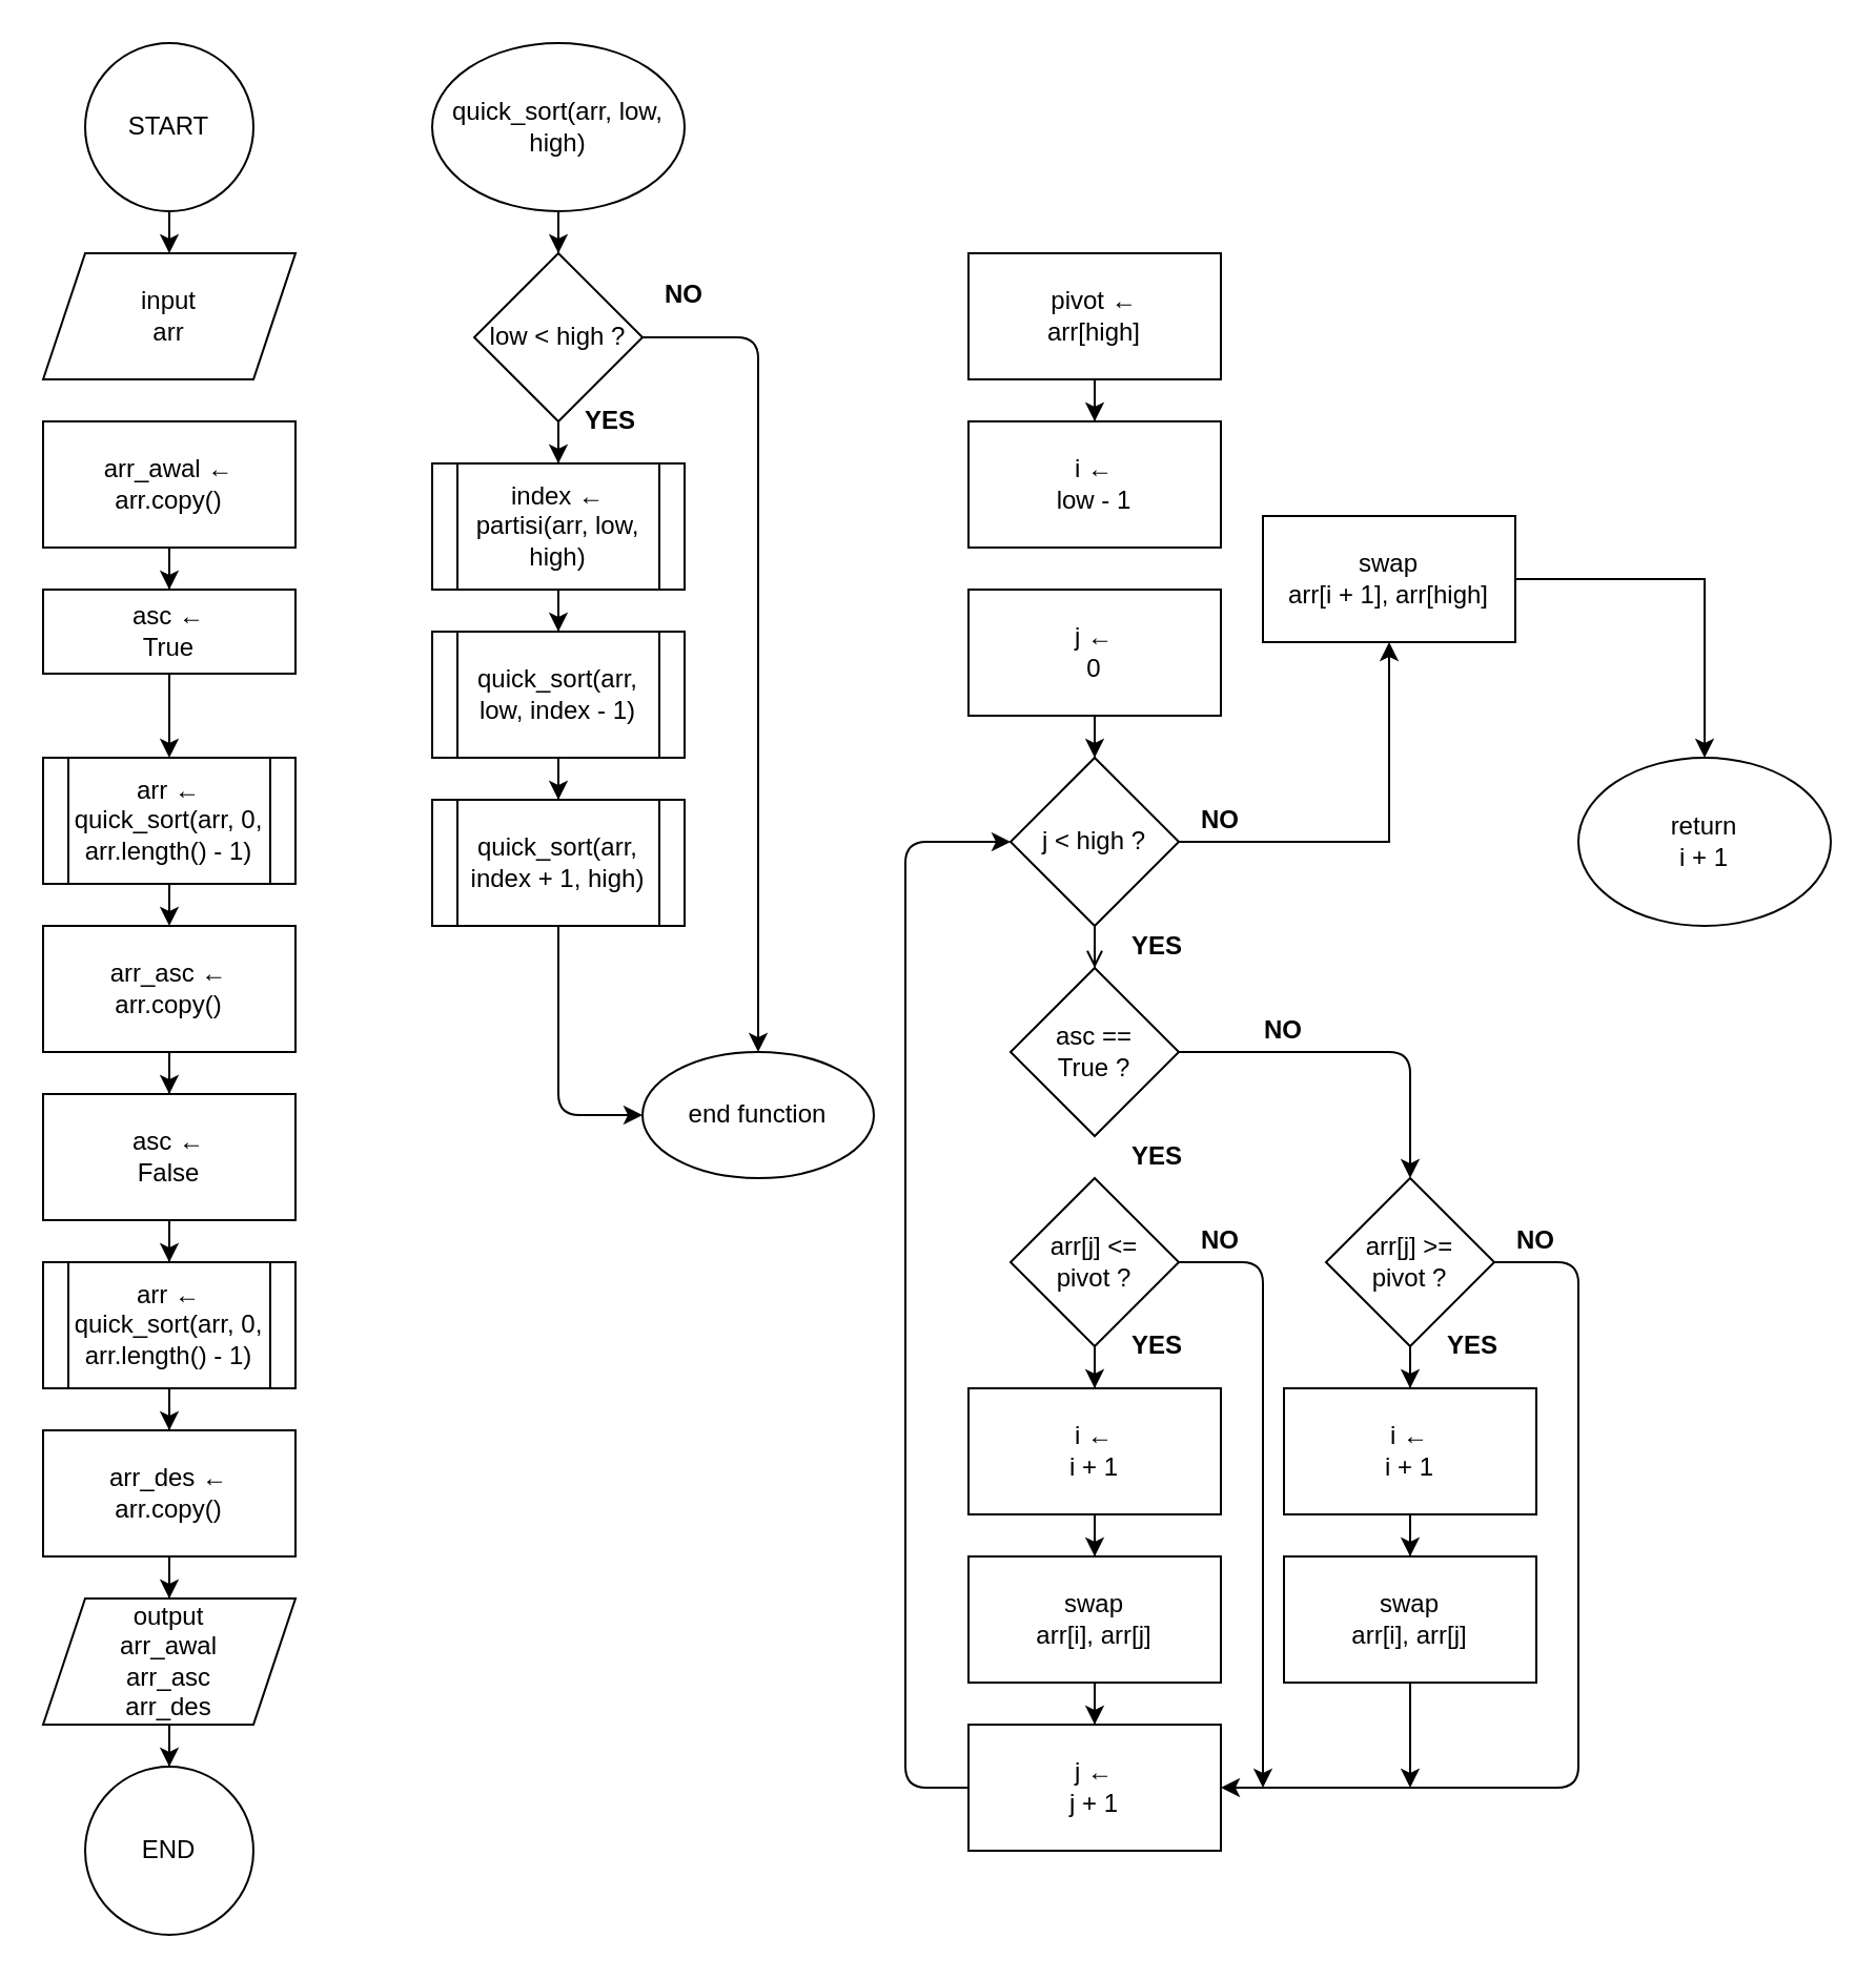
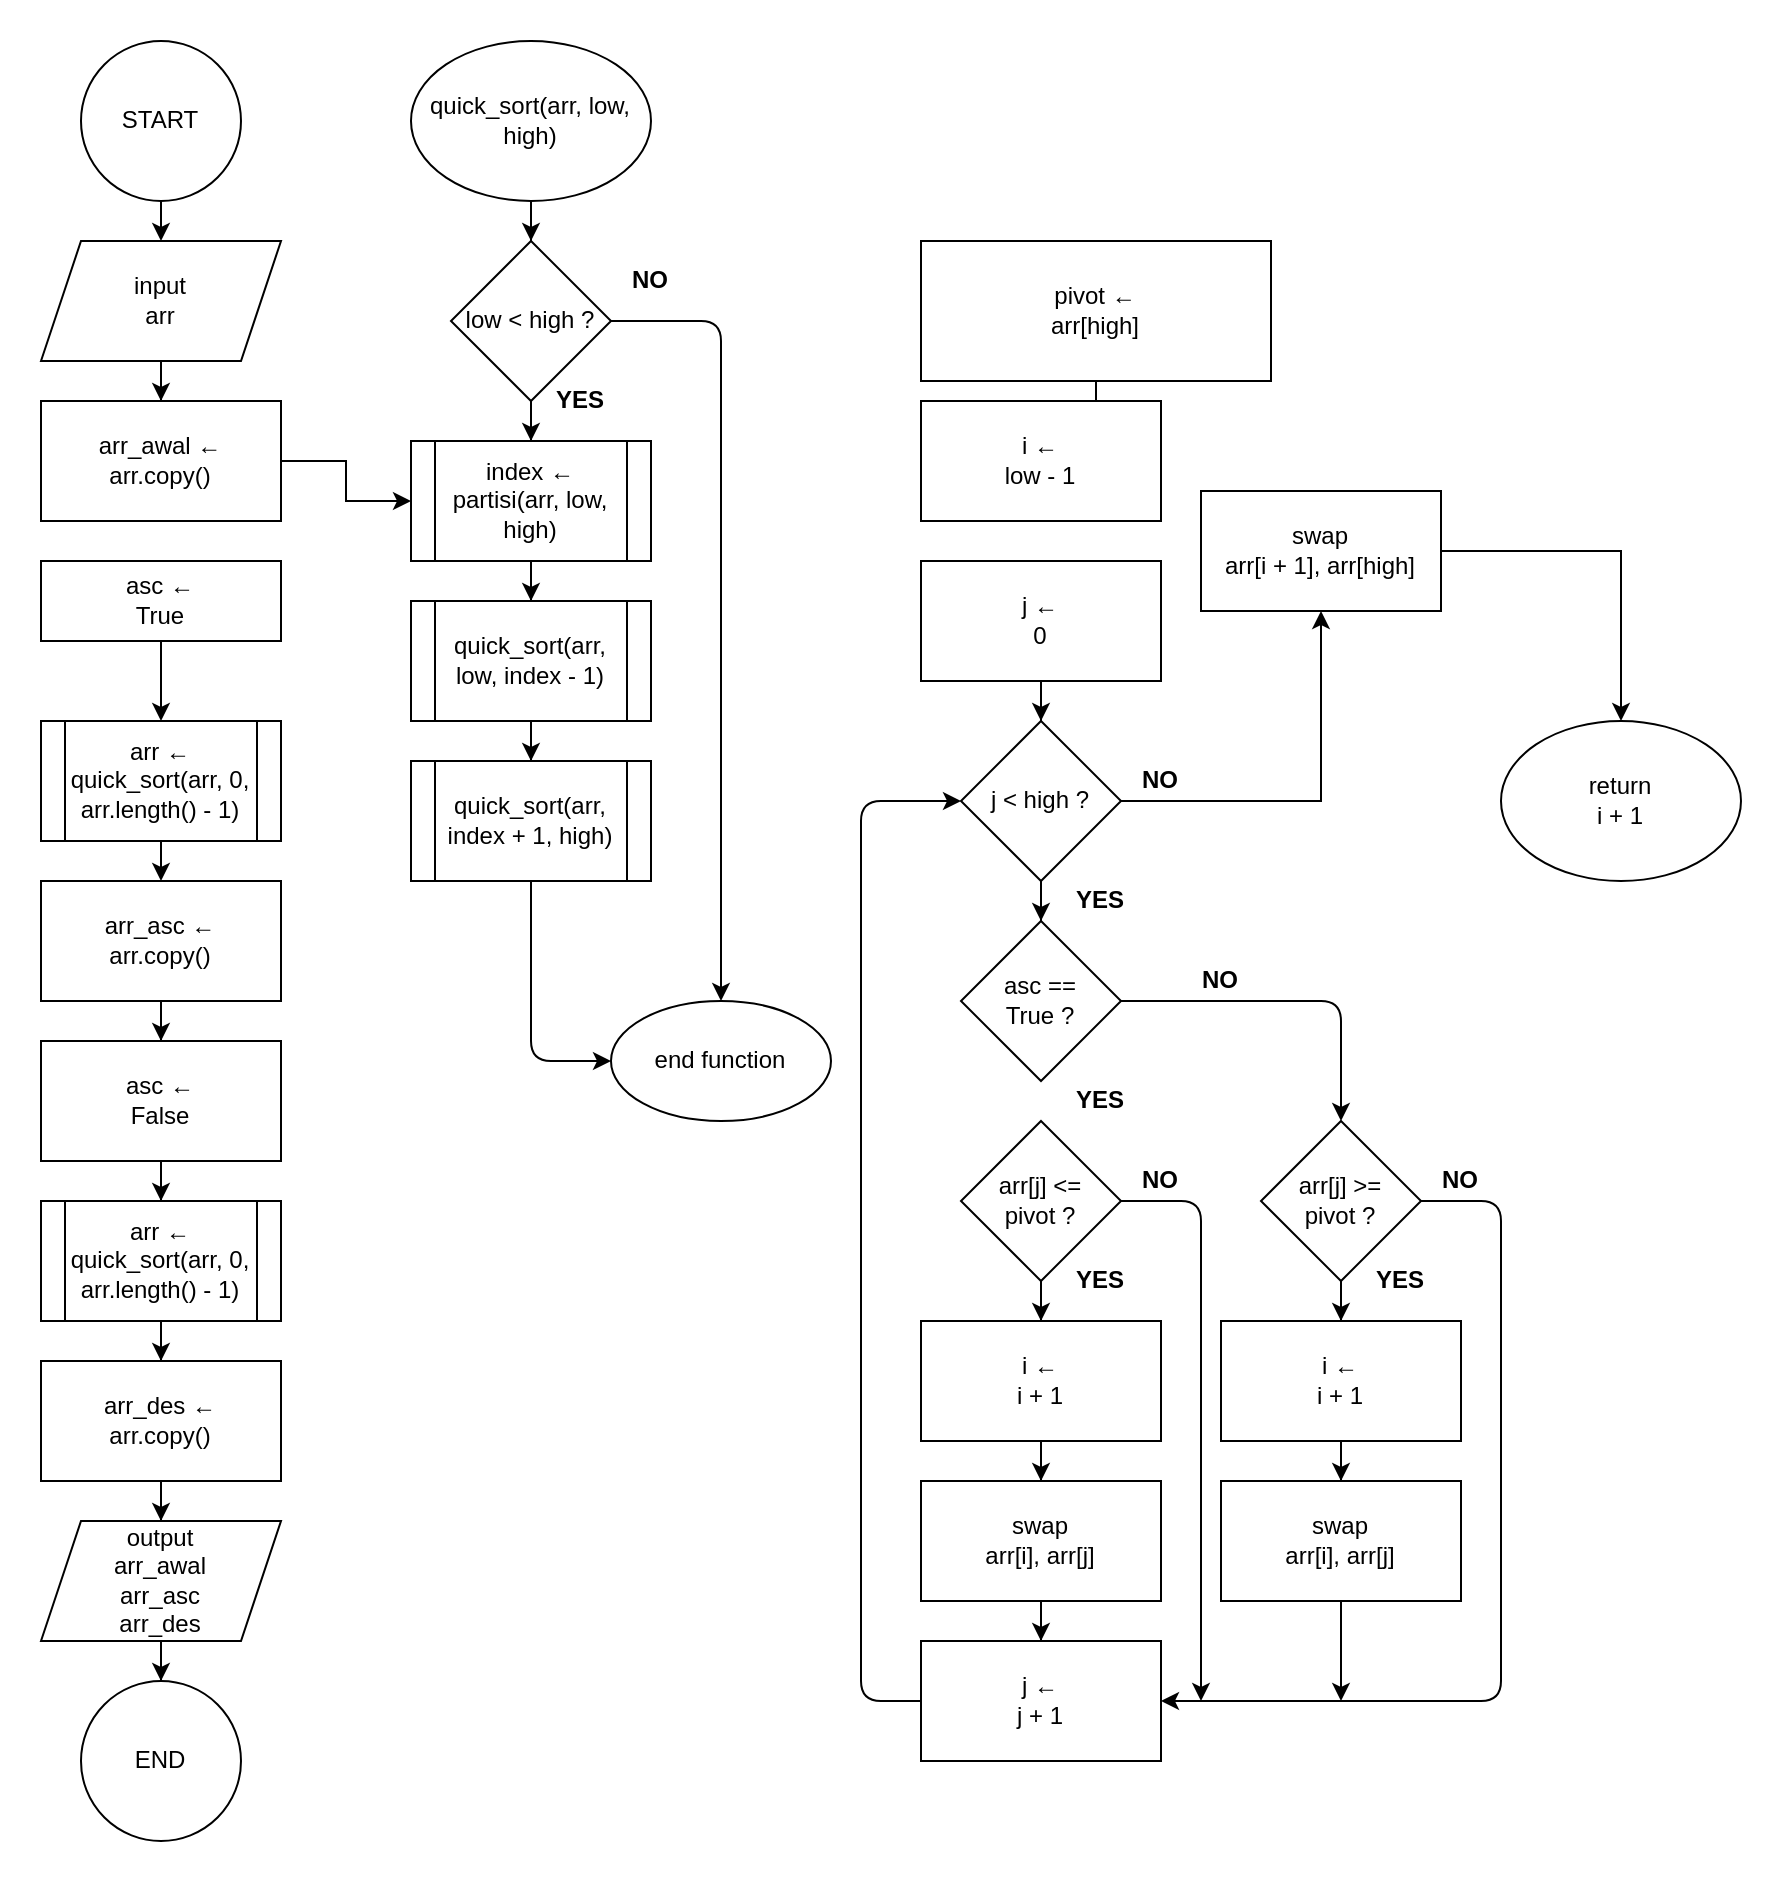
- <mxCell id="36" value="pivot ←&lt;br&gt;arr[high]" style="rounded=0;whiteSpace=wrap;html=1;" vertex="1" parent="1"><mxGeometry x="460" y="120" width="120" height="60" as="geometry" /></mxCell>
+ <mxCell id="36" value="pivot ←&lt;br&gt;arr[high]" style="rounded=0;whiteSpace=wrap;html=1;" vertex="1" parent="1"><mxGeometry x="460" y="120" width="175" height="70" as="geometry" /></mxCell>
+ <mxCell id="5" value="" style="edgeStyle=orthogonalEdgeStyle;rounded=0;orthogonalLoop=1;jettySize=auto;html=1;" edge="1" parent="1" source="6" target="8"><mxGeometry relative="1" as="geometry" /></mxCell>
- <mxCell id="7" value="" style="edgeStyle=orthogonalEdgeStyle;rounded=0;orthogonalLoop=1;jettySize=auto;html=1;" edge="1" parent="1" source="8" target="10"><mxGeometry relative="1" as="geometry" /></mxCell>
+ <mxCell id="7" value="" style="edgeStyle=orthogonalEdgeStyle;rounded=0;orthogonalLoop=1;jettySize=auto;html=1;" edge="1" parent="1" source="8" target="28"><mxGeometry relative="1" as="geometry" /></mxCell>
- <mxCell id="40" value="" style="edgeStyle=orthogonalEdgeStyle;rounded=0;orthogonalLoop=1;jettySize=auto;html=1;endArrow=open;" edge="1" parent="1" source="42" target="43"><mxGeometry relative="1" as="geometry" /></mxCell>
+ <mxCell id="40" value="" style="edgeStyle=orthogonalEdgeStyle;rounded=0;orthogonalLoop=1;jettySize=auto;html=1;" edge="1" parent="1" source="42" target="43"><mxGeometry relative="1" as="geometry" /></mxCell>
